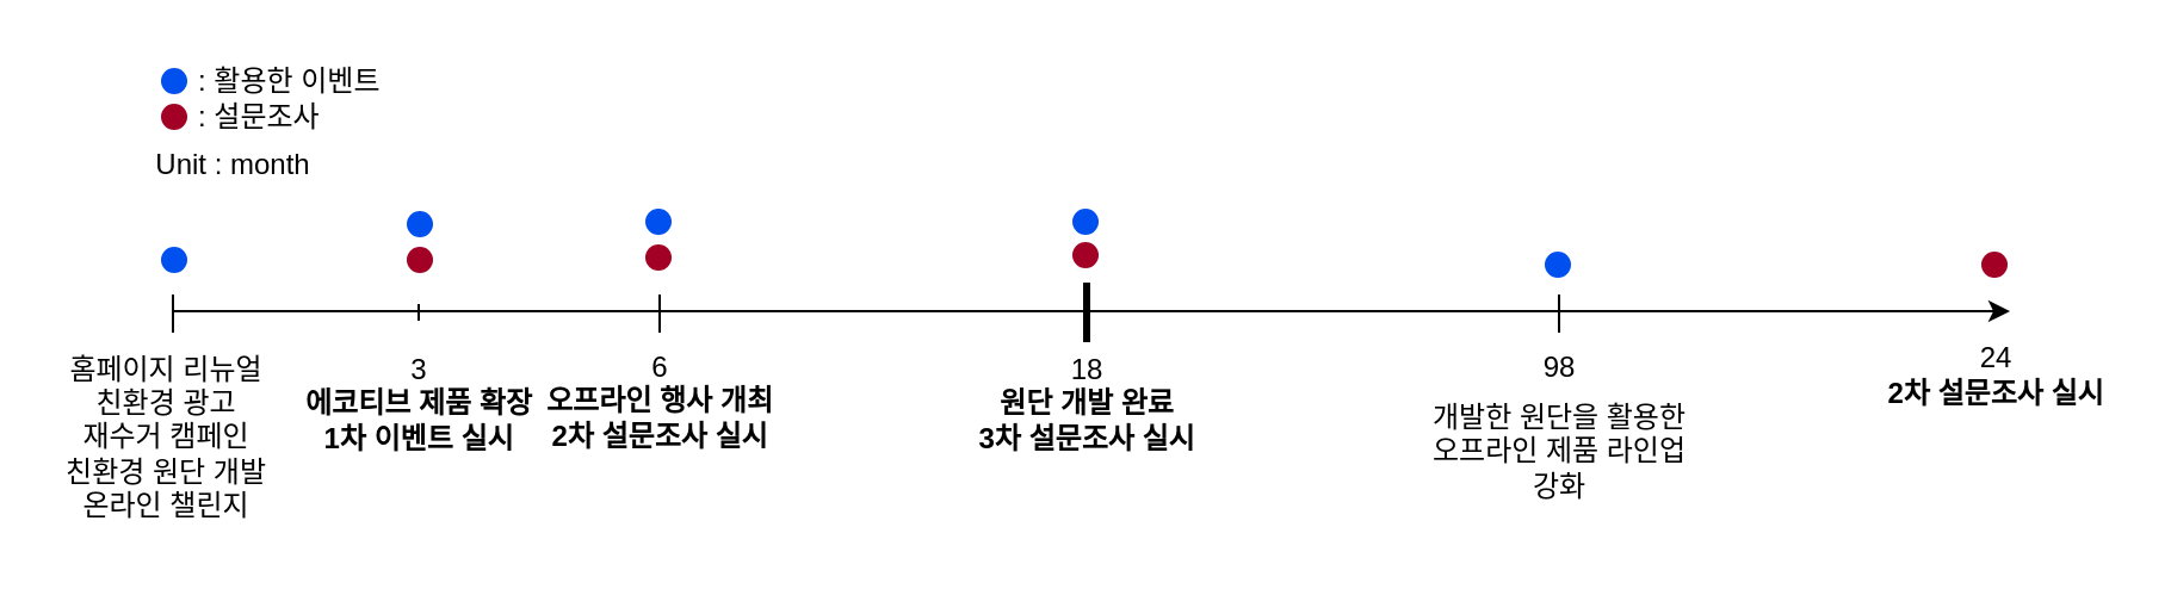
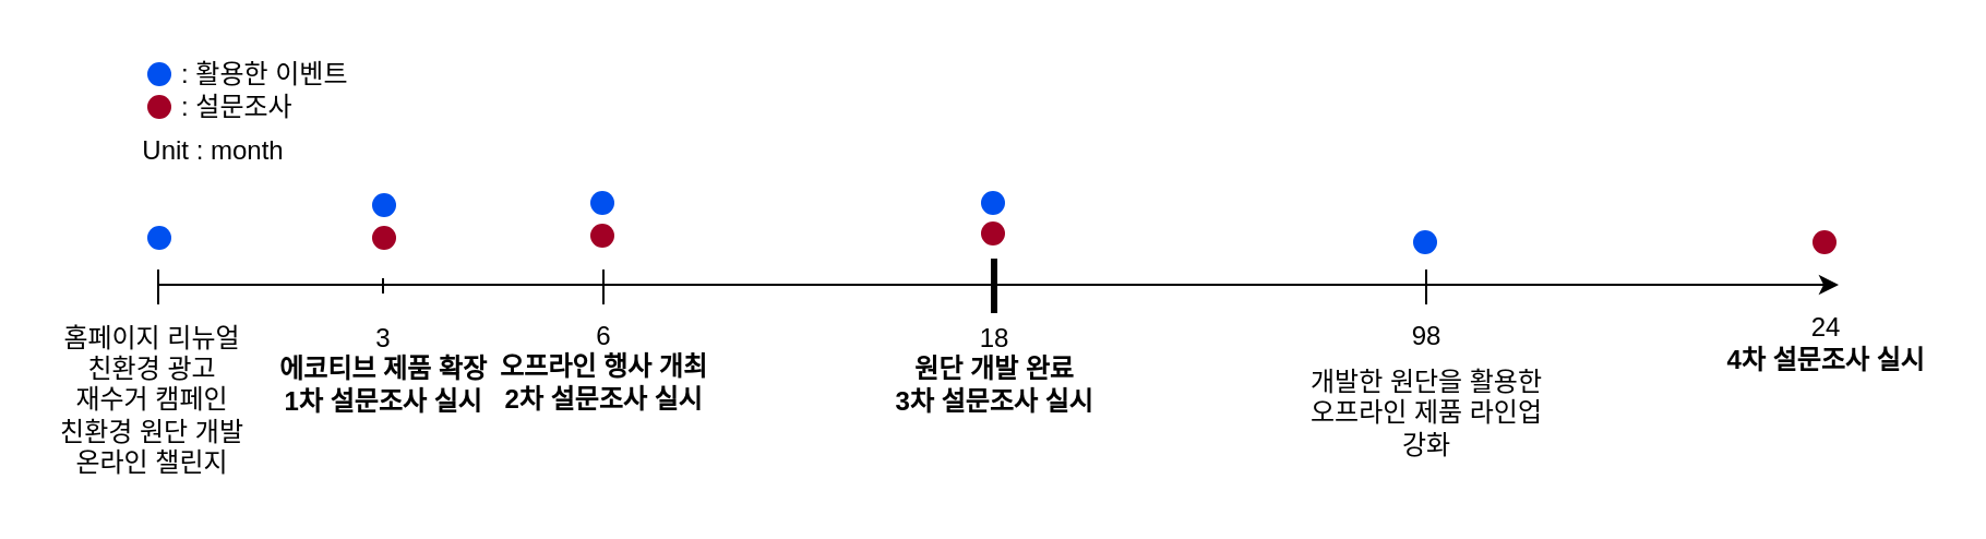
- <mxCell id="17" value="&lt;span style=&quot;color: rgb(0, 0, 0);&quot;&gt;24&lt;br&gt;&lt;/span&gt;&lt;b style=&quot;color: rgb(0, 0, 0);&quot;&gt;2차 설문조사 실시&lt;/b&gt;&lt;font color=&quot;#000000&quot;&gt;&lt;br&gt;&lt;/font&gt;" style="text;html=1;align=center;verticalAlign=middle;resizable=0;points=[];autosize=1;strokeColor=none;fillColor=none;" vertex="1" parent="1"><mxGeometry x="783.5" y="136" width="104" height="41" as="geometry" /></mxCell>
+ <mxCell id="17" value="&lt;span style=&quot;color: rgb(0, 0, 0);&quot;&gt;24&lt;br&gt;&lt;/span&gt;&lt;b style=&quot;color: rgb(0, 0, 0);&quot;&gt;4차 설문조사 실시&lt;/b&gt;&lt;font color=&quot;#000000&quot;&gt;&lt;br&gt;&lt;/font&gt;" style="text;html=1;align=center;verticalAlign=middle;resizable=0;points=[];autosize=1;strokeColor=none;fillColor=none;" vertex="1" parent="1"><mxGeometry x="783.5" y="136" width="104" height="41" as="geometry" /></mxCell>
- <mxCell id="10" value="&lt;font color=&quot;#000000&quot;&gt;3&lt;br&gt;&lt;/font&gt;&lt;font color=&quot;#000000&quot;&gt;&lt;b&gt;에코티브 제품 확장&lt;br&gt;&lt;/b&gt;&lt;/font&gt;&lt;b style=&quot;color: rgb(0, 0, 0);&quot;&gt;1차 이벤트 실시&lt;/b&gt;&lt;font color=&quot;#000000&quot;&gt;&lt;br&gt;&lt;/font&gt;" style="text;html=1;align=center;verticalAlign=middle;resizable=0;points=[];autosize=1;strokeColor=none;fillColor=none;" vertex="1" parent="1"><mxGeometry x="120.5" y="141" width="108" height="55" as="geometry" /></mxCell>
+ <mxCell id="10" value="&lt;font color=&quot;#000000&quot;&gt;3&lt;br&gt;&lt;/font&gt;&lt;font color=&quot;#000000&quot;&gt;&lt;b&gt;에코티브 제품 확장&lt;br&gt;&lt;/b&gt;&lt;/font&gt;&lt;b style=&quot;color: rgb(0, 0, 0);&quot;&gt;1차 설문조사 실시&lt;/b&gt;&lt;font color=&quot;#000000&quot;&gt;&lt;br&gt;&lt;/font&gt;" style="text;html=1;align=center;verticalAlign=middle;resizable=0;points=[];autosize=1;strokeColor=none;fillColor=none;" vertex="1" parent="1"><mxGeometry x="120.5" y="141" width="108" height="55" as="geometry" /></mxCell>
